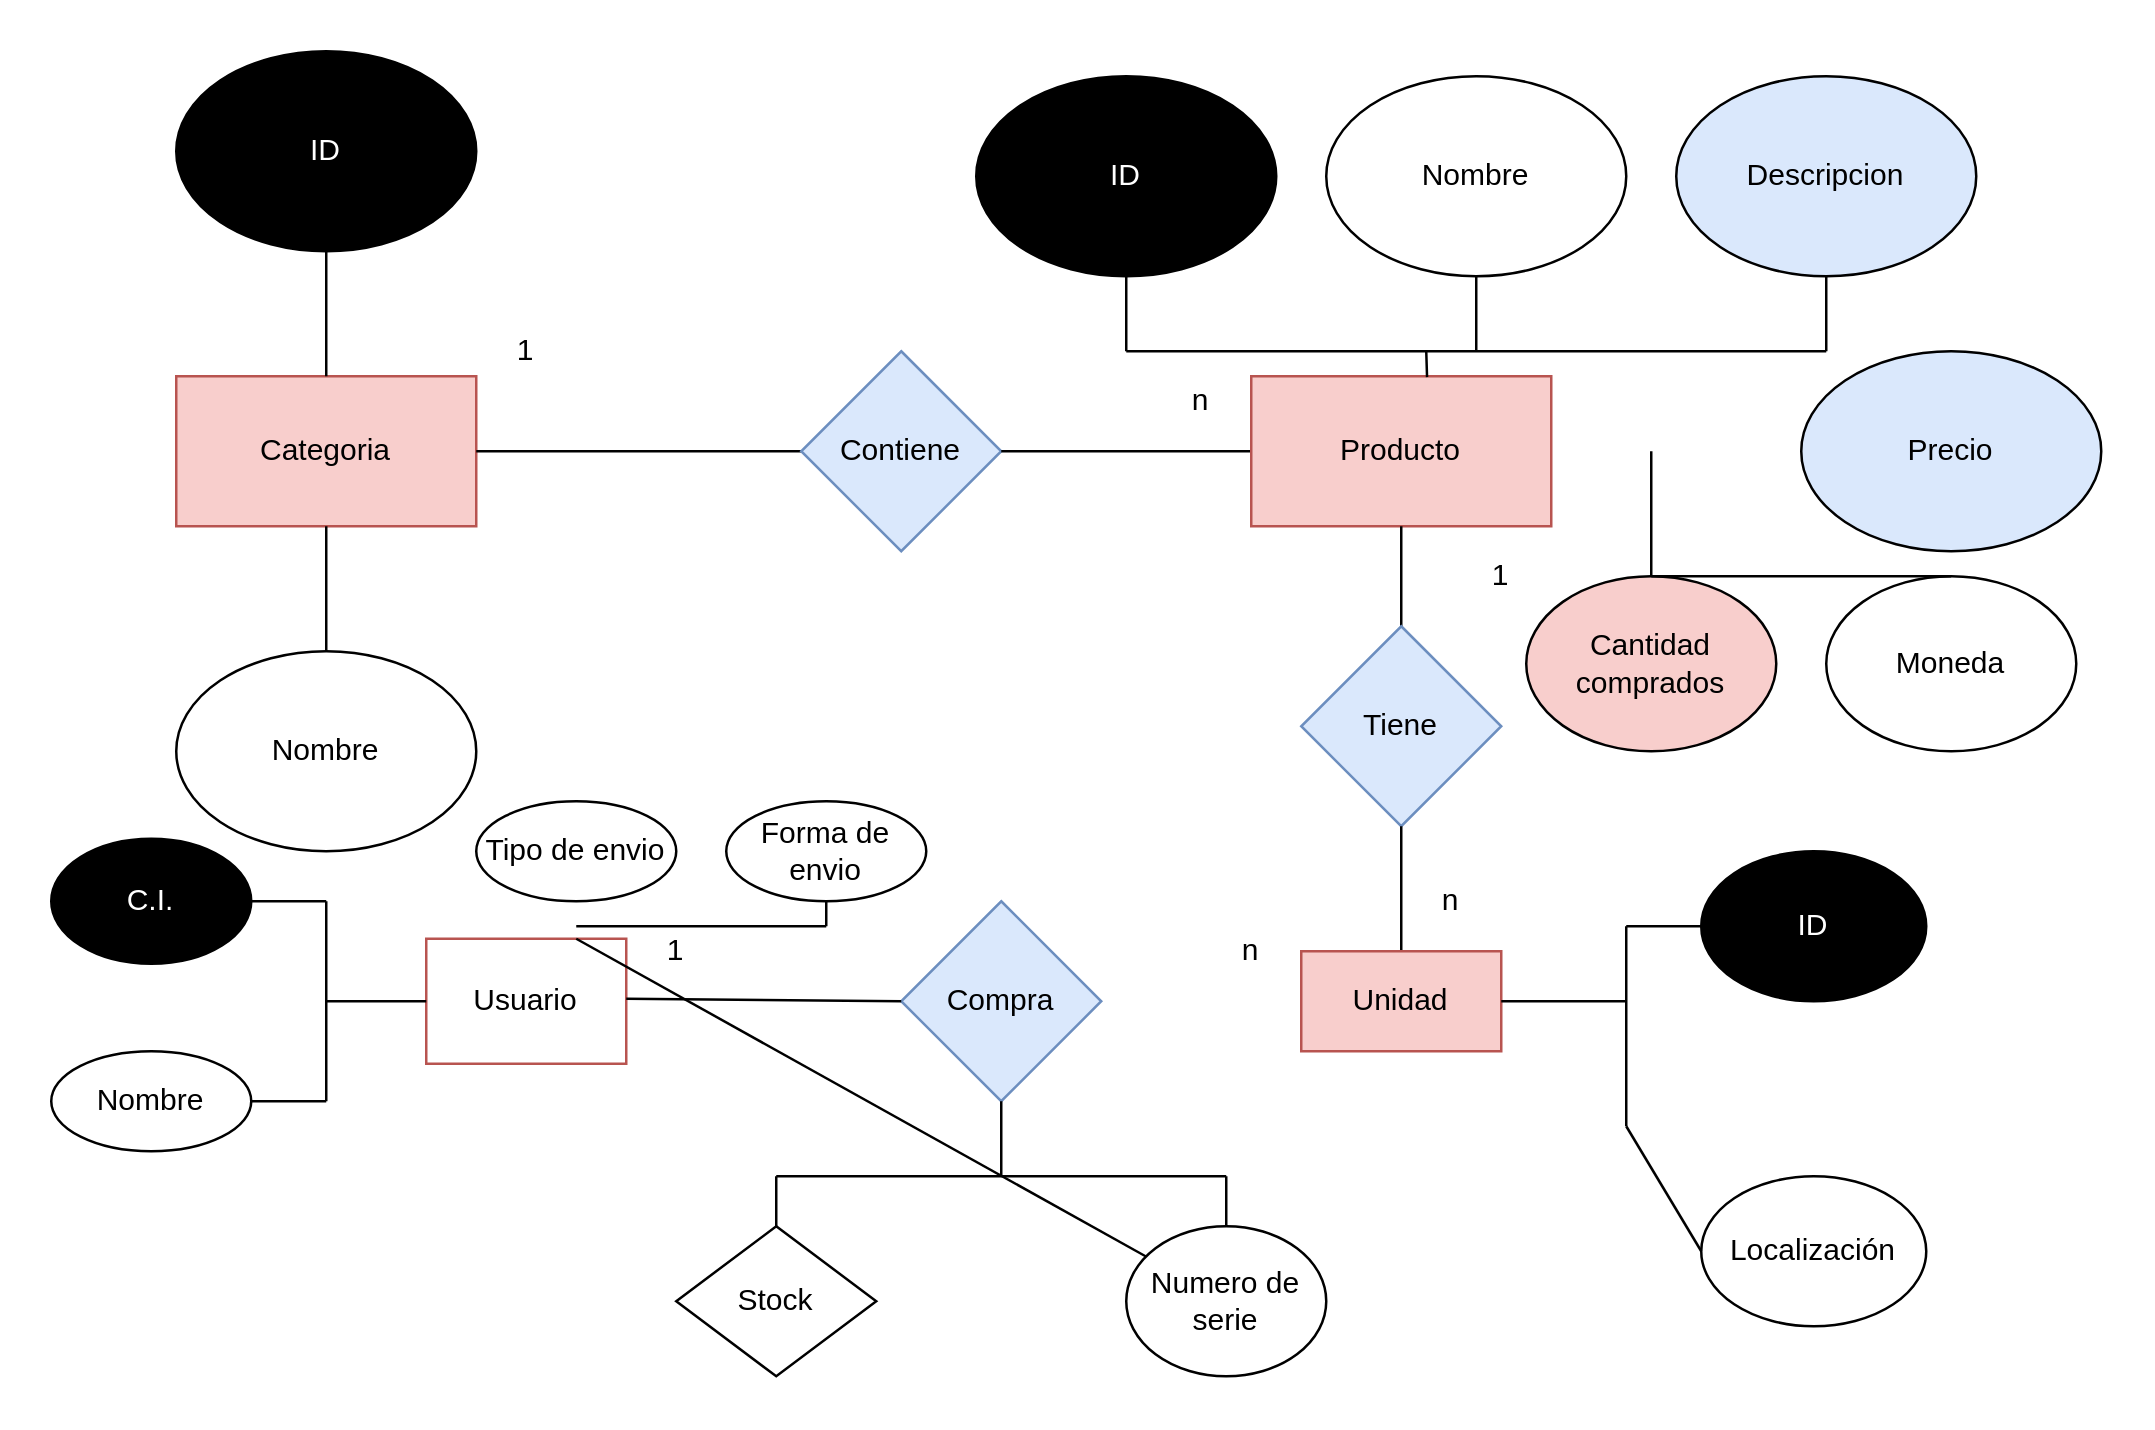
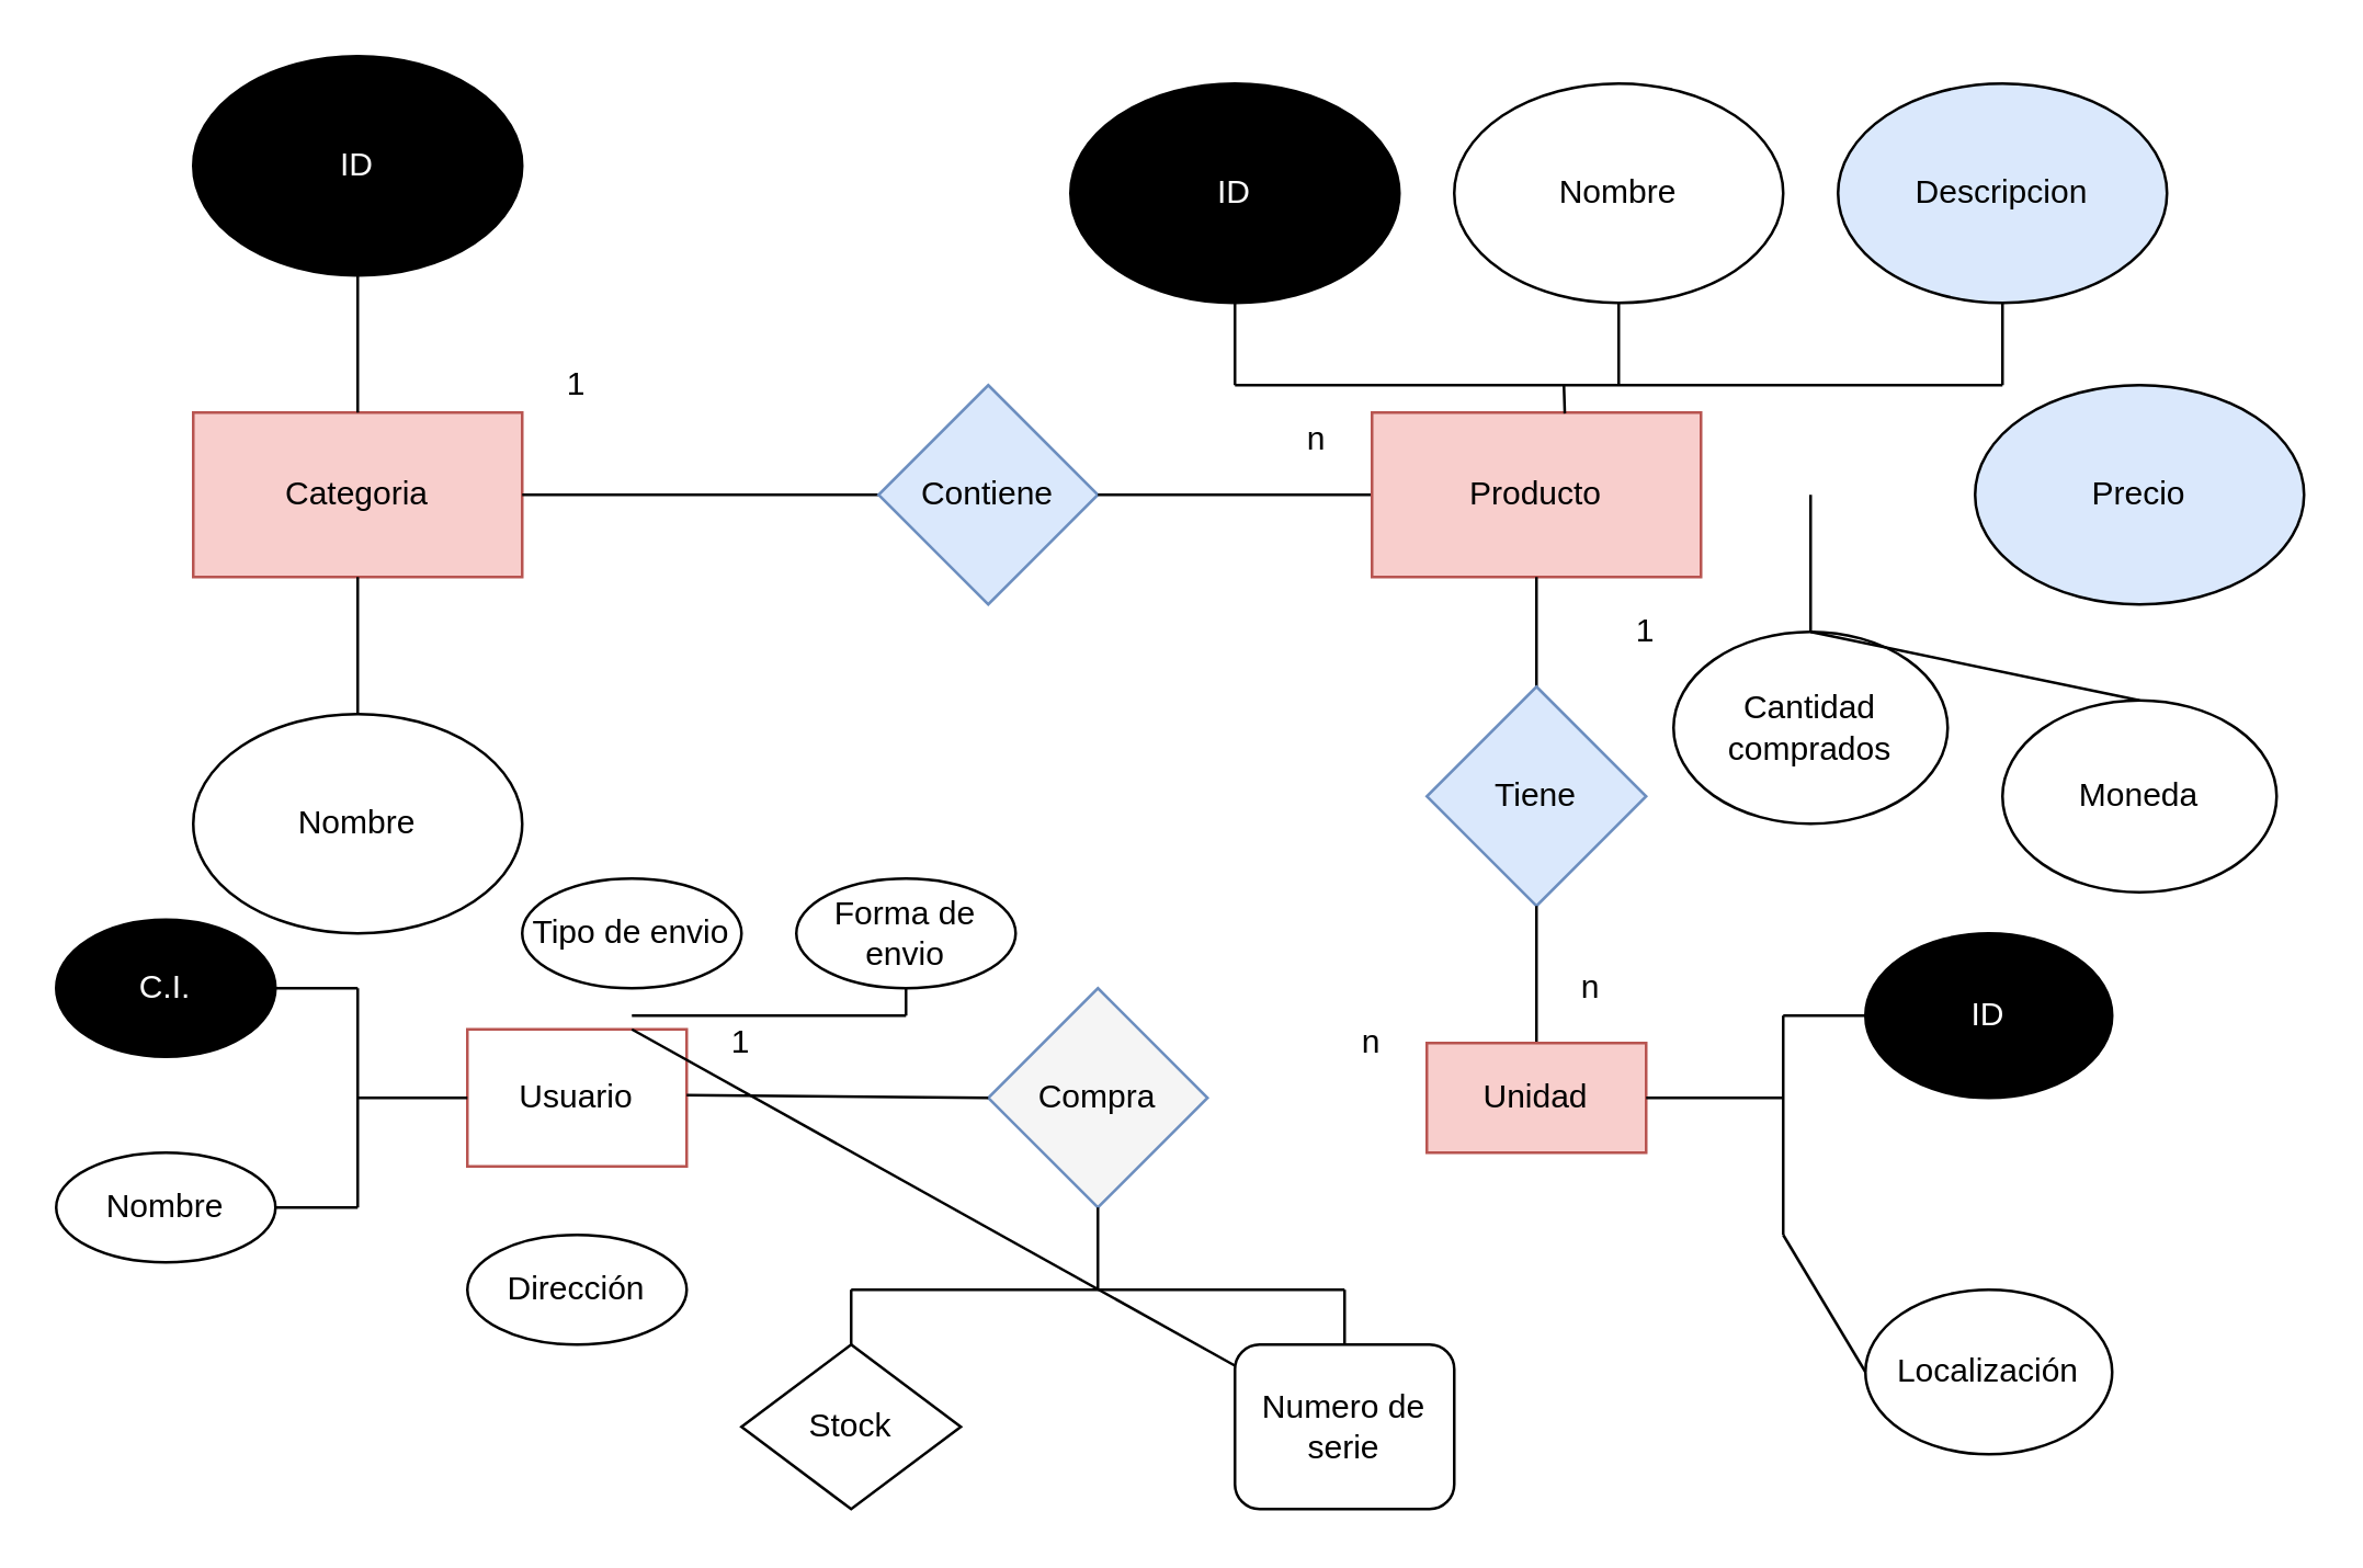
- <mxCell id="55" value="Cantidad comprados" style="ellipse;whiteSpace=wrap;html=1;fontColor=#000000;fillColor=#f8cecc;" parent="1" vertex="1"><mxGeometry x="610" y="230" width="100" height="70" as="geometry" /></mxCell>
+ <mxCell id="55" value="Cantidad comprados" style="ellipse;whiteSpace=wrap;html=1;fontColor=#000000;fillColor=#FFFFFF;" parent="1" vertex="1"><mxGeometry x="610" y="230" width="100" height="70" as="geometry" /></mxCell>
- <mxCell id="54" value="Moneda" style="ellipse;whiteSpace=wrap;html=1;fontColor=#000000;fillColor=#FFFFFF;" parent="1" vertex="1"><mxGeometry x="730" y="230" width="100" height="70" as="geometry" /></mxCell>
+ <mxCell id="54" value="Moneda" style="ellipse;whiteSpace=wrap;html=1;fontColor=#000000;fillColor=#FFFFFF;" parent="1" vertex="1"><mxGeometry x="730" y="255" width="100" height="70" as="geometry" /></mxCell>
- <mxCell id="34" value="Compra" style="rhombus;whiteSpace=wrap;html=1;fillColor=#dae8fc;strokeColor=#6c8ebf;" parent="1" vertex="1"><mxGeometry x="360" y="360" width="80" height="80" as="geometry" /></mxCell>
+ <mxCell id="34" value="Compra" style="rhombus;whiteSpace=wrap;html=1;fillColor=#f5f5f5;strokeColor=#6c8ebf;" parent="1" vertex="1"><mxGeometry x="360" y="360" width="80" height="80" as="geometry" /></mxCell>
+ <mxCell id="50" value="Dirección" style="ellipse;whiteSpace=wrap;html=1;" parent="1" vertex="1"><mxGeometry x="170" y="450" width="80" height="40" as="geometry" /></mxCell>
- <mxCell id="37" value="Numero de serie" style="ellipse;whiteSpace=wrap;html=1;fontColor=#000000;fillColor=#FFFFFF;" parent="1" vertex="1"><mxGeometry x="450" y="490" width="80" height="60" as="geometry" /></mxCell>
+ <mxCell id="37" value="Numero de serie" style="whiteSpace=wrap;html=1;fontColor=#000000;fillColor=#FFFFFF;rounded=1;" parent="1" vertex="1"><mxGeometry x="450" y="490" width="80" height="60" as="geometry" /></mxCell>
